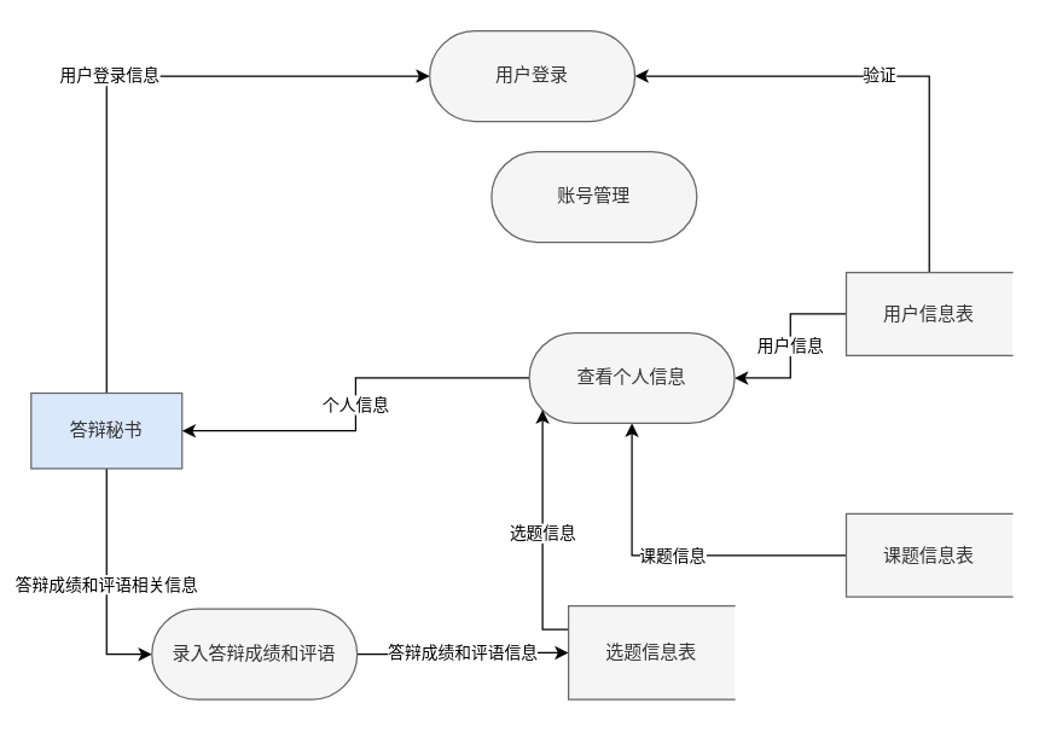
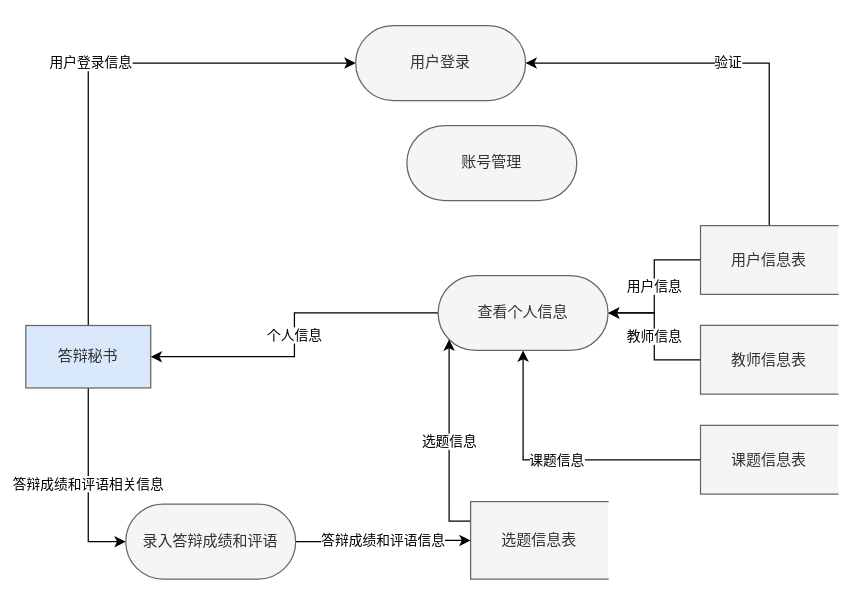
+ <mxCell id="9" value="教师信息" style="edgeStyle=orthogonalEdgeStyle;rounded=0;orthogonalLoop=1;jettySize=auto;html=1;exitX=0;exitY=0.5;exitDx=0;exitDy=0;entryX=1;entryY=0.5;entryDx=0;entryDy=0;entryPerimeter=0;" parent="1" source="10" target="14" edge="1"><mxGeometry relative="1" as="geometry" /></mxCell>
+ <mxCell id="10" value="教师信息表" style="html=1;dashed=0;whiteSpace=wrap;shape=partialRectangle;right=0;fillColor=#f5f5f5;fontColor=#333333;strokeColor=#666666;" parent="1" vertex="1"><mxGeometry x="560" y="260" width="110" height="55" as="geometry" /></mxCell>
